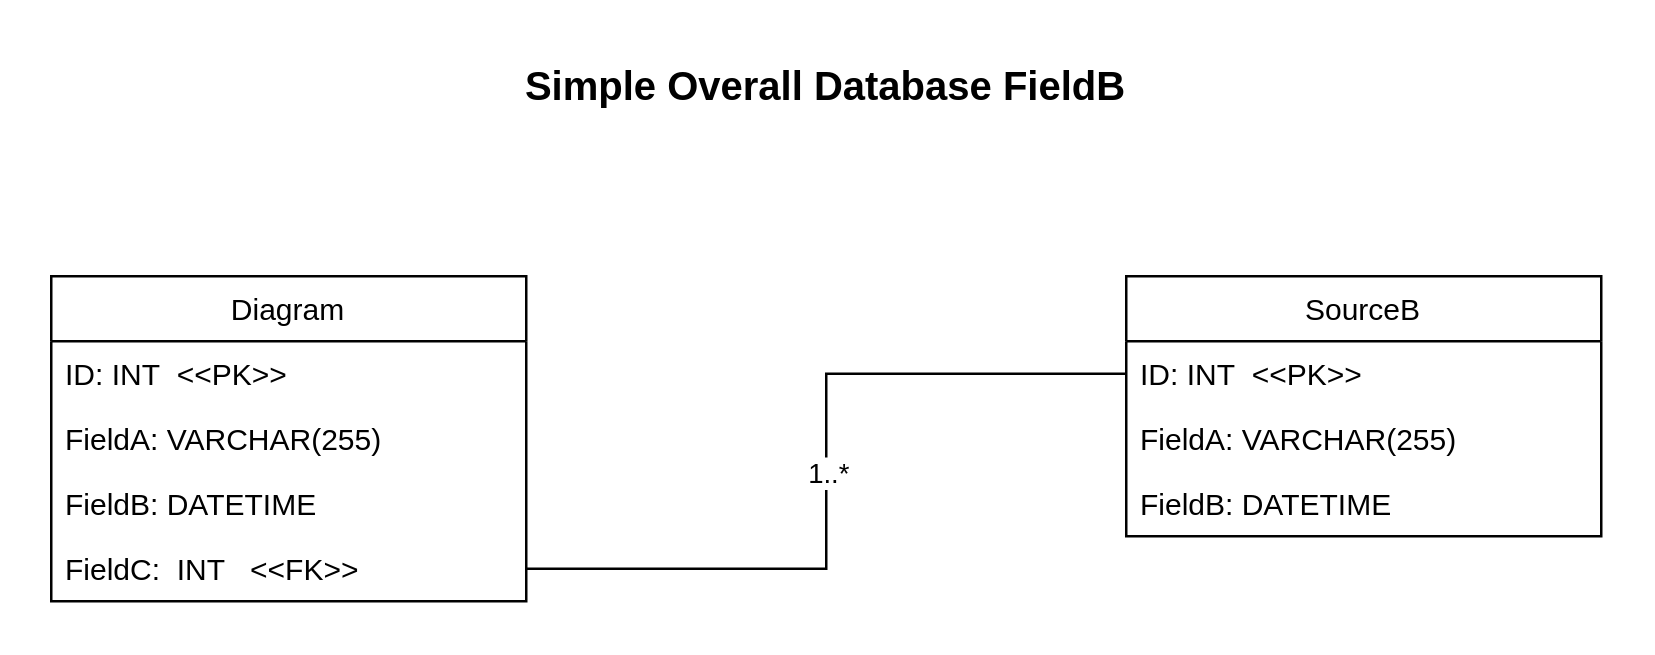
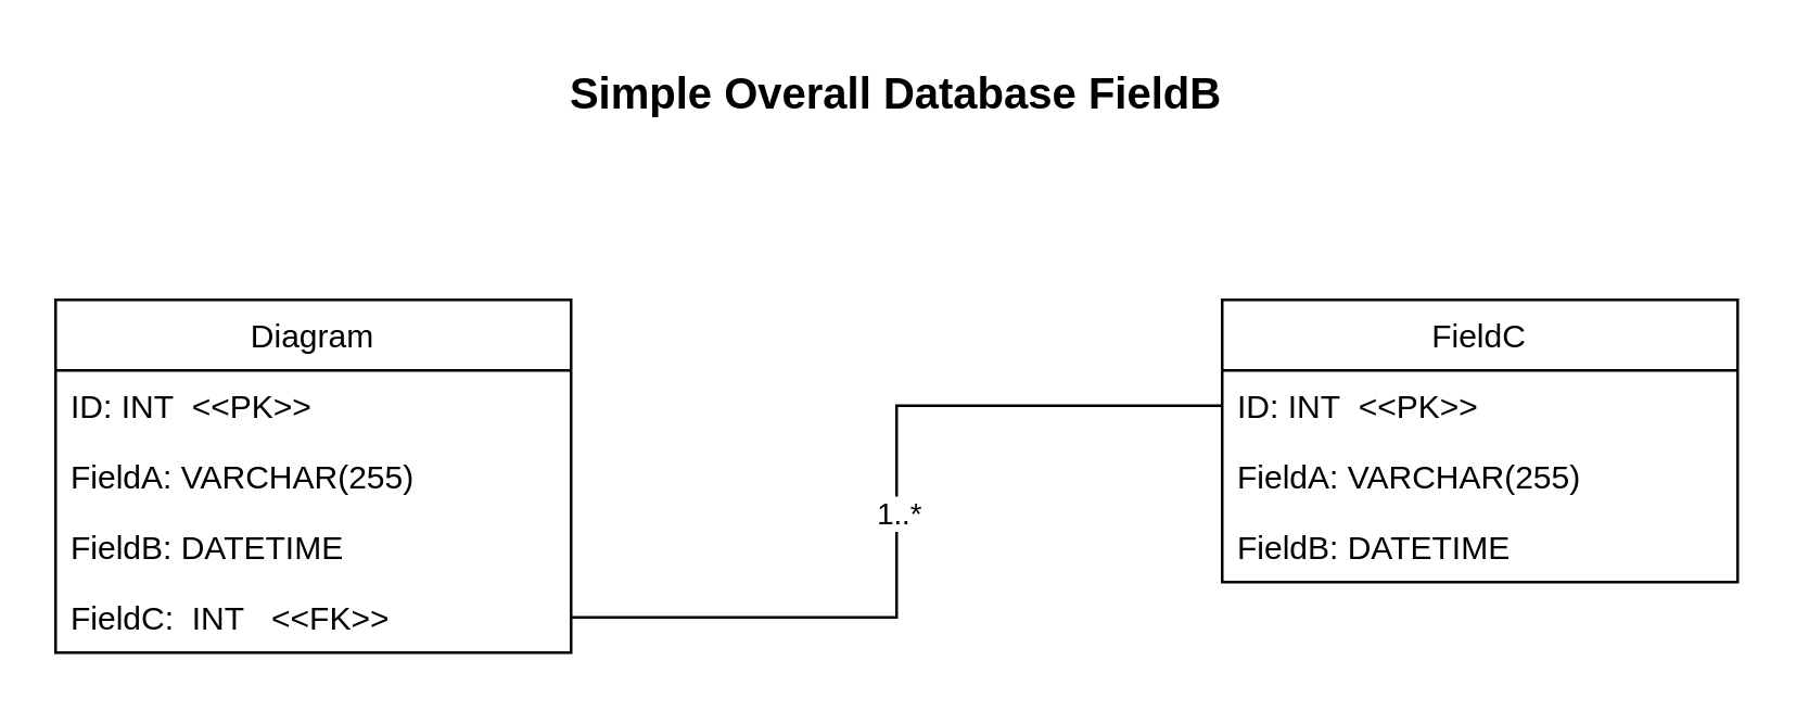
- <mxCell id="7" value="SourceB" style="swimlane;fontStyle=0;childLayout=stackLayout;horizontal=1;startSize=26;fillColor=none;horizontalStack=0;resizeParent=1;resizeParentMax=0;resizeLast=0;collapsible=1;marginBottom=0;" vertex="1" parent="1"><mxGeometry x="450" y="110" width="190" height="104" as="geometry" /></mxCell>
+ <mxCell id="7" value="FieldC" style="swimlane;fontStyle=0;childLayout=stackLayout;horizontal=1;startSize=26;fillColor=none;horizontalStack=0;resizeParent=1;resizeParentMax=0;resizeLast=0;collapsible=1;marginBottom=0;" vertex="1" parent="1"><mxGeometry x="450" y="110" width="190" height="104" as="geometry" /></mxCell>
